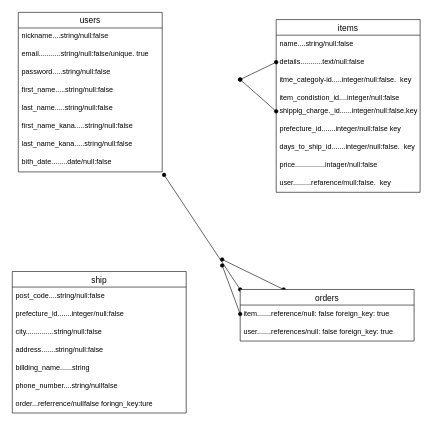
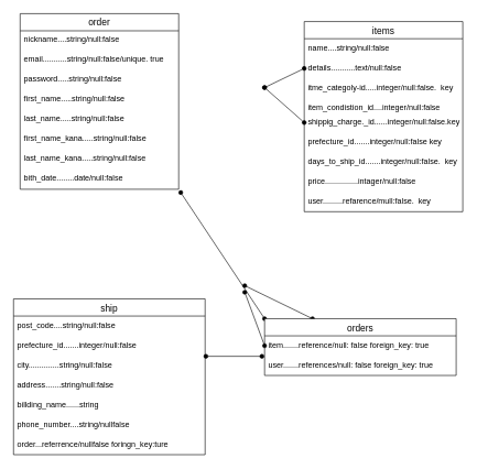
- <mxCell id="2" value="users" style="swimlane;fontStyle=0;childLayout=stackLayout;horizontal=1;startSize=26;horizontalStack=0;resizeParent=1;resizeParentMax=0;resizeLast=0;collapsible=1;marginBottom=0;align=center;fontSize=14;" parent="1" vertex="1"><mxGeometry x="30" y="20" width="240" height="266" as="geometry" /></mxCell>
+ <mxCell id="2" value="order" style="swimlane;fontStyle=0;childLayout=stackLayout;horizontal=1;startSize=26;horizontalStack=0;resizeParent=1;resizeParentMax=0;resizeLast=0;collapsible=1;marginBottom=0;align=center;fontSize=14;" parent="1" vertex="1"><mxGeometry x="30" y="20" width="240" height="266" as="geometry" /></mxCell>
+ <mxCell id="34" style="edgeStyle=none;html=1;exitX=1.004;exitY=0.033;exitDx=0;exitDy=0;entryX=-0.014;entryY=1.033;entryDx=0;entryDy=0;entryPerimeter=0;startArrow=oval;startFill=1;endArrow=oval;endFill=1;exitPerimeter=0;" edge="1" parent="1" source="24" target="32"><mxGeometry relative="1" as="geometry" /></mxCell>
